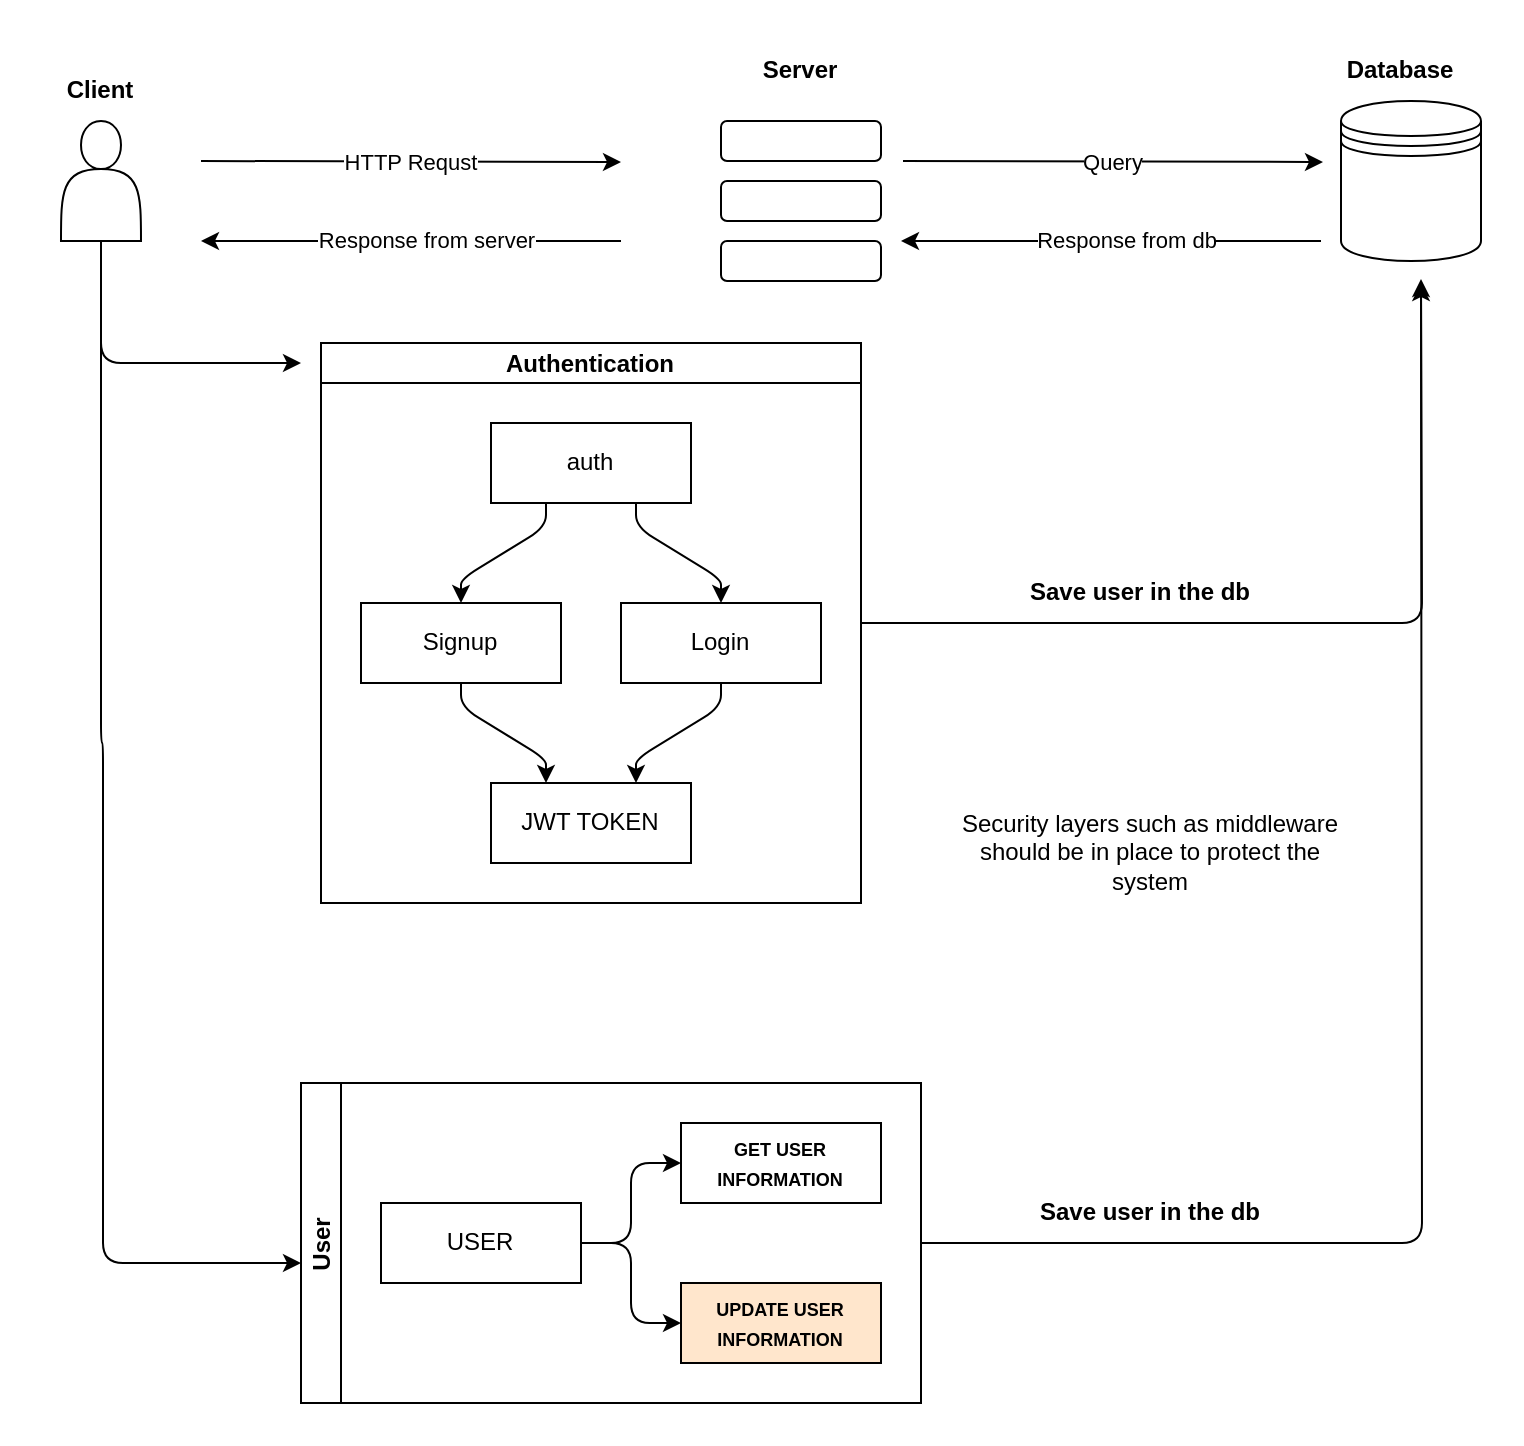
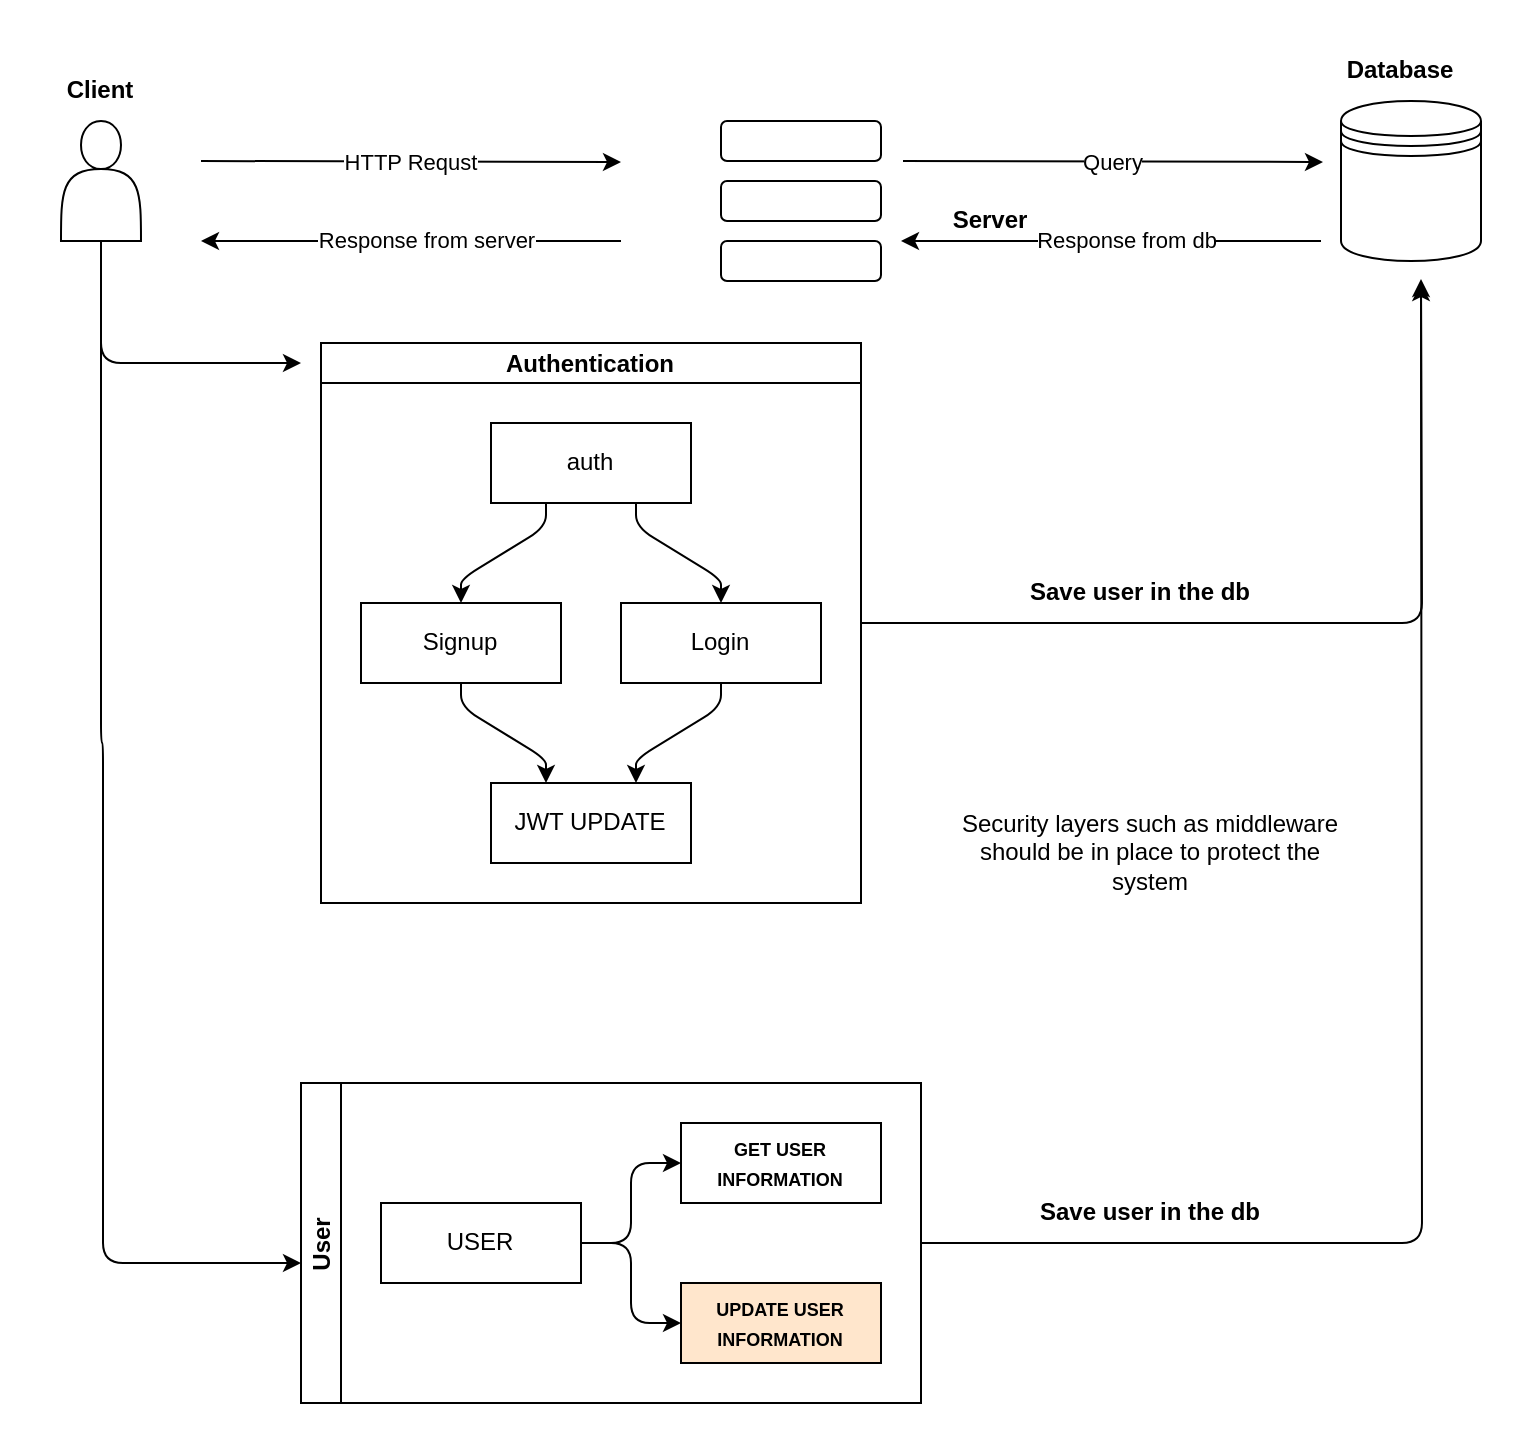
- <mxCell id="10" value="&lt;b&gt;Server&lt;/b&gt;" style="text;html=1;align=center;verticalAlign=middle;whiteSpace=wrap;rounded=0;" parent="3" vertex="1"><mxGeometry x="350" width="60" height="30" as="geometry" /></mxCell>
+ <mxCell id="10" value="&lt;b&gt;Server&lt;/b&gt;" style="text;html=1;align=center;verticalAlign=middle;whiteSpace=wrap;rounded=0;" parent="3" vertex="1"><mxGeometry x="445" y="75" width="60" height="30" as="geometry" /></mxCell>
- <mxCell id="30" value="JWT TOKEN" style="whiteSpace=wrap;html=1;" parent="24" vertex="1"><mxGeometry x="85" y="220" width="100" height="40" as="geometry" /></mxCell>
+ <mxCell id="30" value="JWT UPDATE" style="whiteSpace=wrap;html=1;" parent="24" vertex="1"><mxGeometry x="85" y="220" width="100" height="40" as="geometry" /></mxCell>
